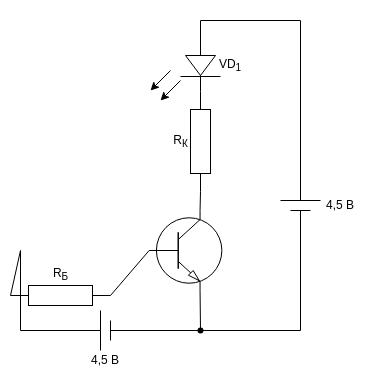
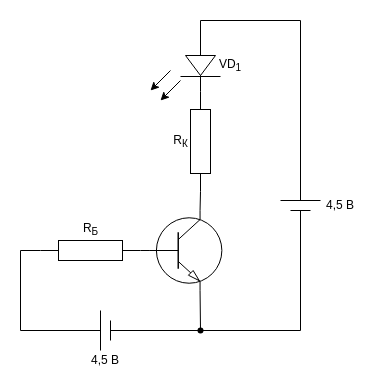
- <mxCell id="5" value="R&lt;sub&gt;Б&lt;/sub&gt;" style="pointerEvents=1;verticalLabelPosition=top;shadow=0;dashed=0;align=center;html=1;verticalAlign=bottom;shape=mxgraph.electrical.resistors.resistor_1;horizontal=1;fixDash=0;noLabel=0;labelPosition=center;" parent="1" vertex="1"><mxGeometry x="10" y="285" width="100" height="20" as="geometry" /></mxCell>
+ <mxCell id="5" value="R&lt;sub&gt;Б&lt;/sub&gt;" style="pointerEvents=1;verticalLabelPosition=top;shadow=0;dashed=0;align=center;html=1;verticalAlign=bottom;shape=mxgraph.electrical.resistors.resistor_1;horizontal=1;fixDash=0;noLabel=0;labelPosition=center;" parent="1" vertex="1"><mxGeometry x="40" y="240" width="100" height="20" as="geometry" /></mxCell>
